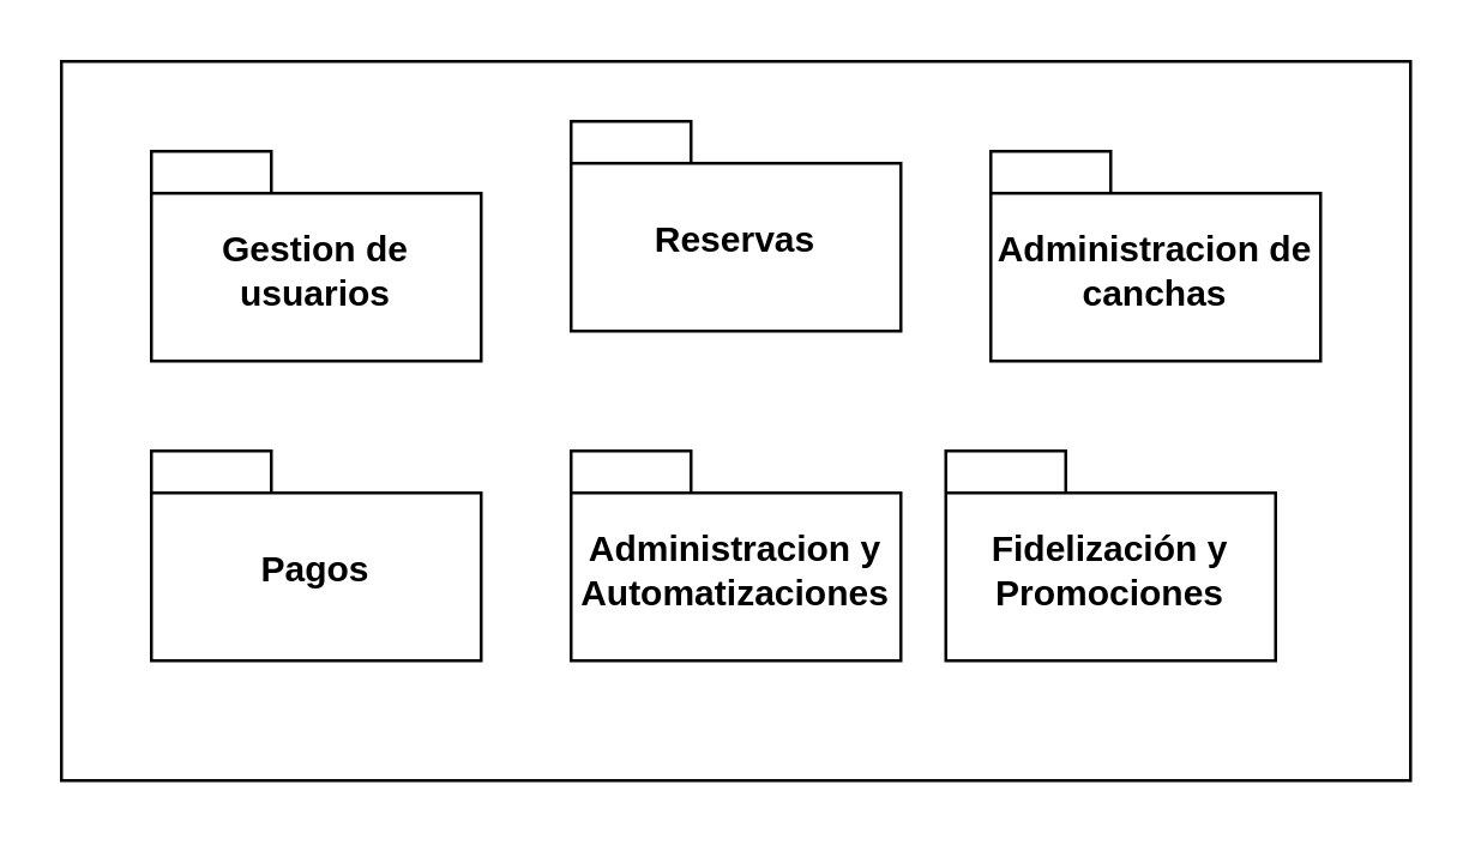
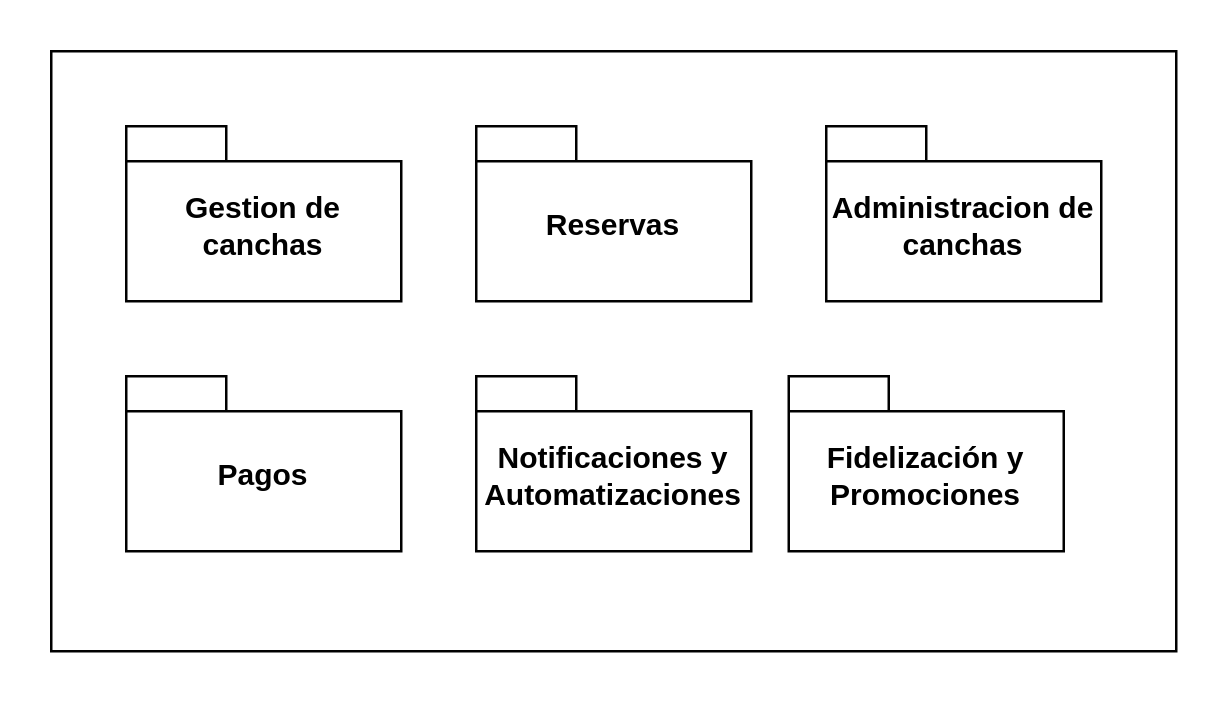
- <mxCell id="4" value="Reservas" style="shape=folder;fontStyle=1;spacingTop=10;tabWidth=40;tabHeight=14;tabPosition=left;html=1;whiteSpace=wrap;" vertex="1" parent="1"><mxGeometry x="190" y="40" width="110" height="70" as="geometry" /></mxCell>
+ <mxCell id="4" value="Reservas" style="shape=folder;fontStyle=1;spacingTop=10;tabWidth=40;tabHeight=14;tabPosition=left;html=1;whiteSpace=wrap;" vertex="1" parent="1"><mxGeometry x="190" y="50" width="110" height="70" as="geometry" /></mxCell>
- <mxCell id="3" value="Gestion de usuarios" style="shape=folder;fontStyle=1;spacingTop=10;tabWidth=40;tabHeight=14;tabPosition=left;html=1;whiteSpace=wrap;" vertex="1" parent="1"><mxGeometry x="50" y="50" width="110" height="70" as="geometry" /></mxCell>
+ <mxCell id="3" value="Gestion de canchas" style="shape=folder;fontStyle=1;spacingTop=10;tabWidth=40;tabHeight=14;tabPosition=left;html=1;whiteSpace=wrap;" vertex="1" parent="1"><mxGeometry x="50" y="50" width="110" height="70" as="geometry" /></mxCell>
- <mxCell id="7" value="Administracion y Automatizaciones" style="shape=folder;fontStyle=1;spacingTop=10;tabWidth=40;tabHeight=14;tabPosition=left;html=1;whiteSpace=wrap;" vertex="1" parent="1"><mxGeometry x="190" y="150" width="110" height="70" as="geometry" /></mxCell>
+ <mxCell id="7" value="Notificaciones y Automatizaciones" style="shape=folder;fontStyle=1;spacingTop=10;tabWidth=40;tabHeight=14;tabPosition=left;html=1;whiteSpace=wrap;" vertex="1" parent="1"><mxGeometry x="190" y="150" width="110" height="70" as="geometry" /></mxCell>
